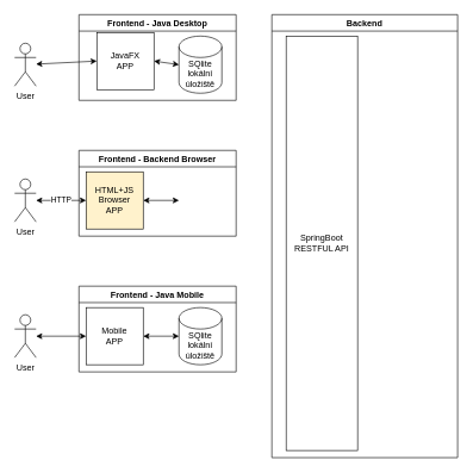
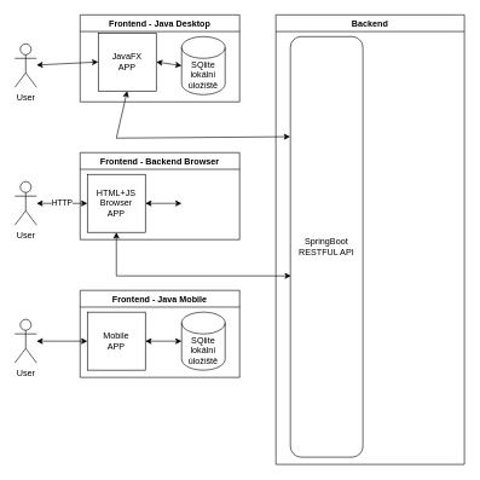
+ <mxCell id="3" value="" style="endArrow=classic;startArrow=classic;html=1;rounded=0;exitX=0.5;exitY=1;exitDx=0;exitDy=0;entryX=-0.004;entryY=0.238;entryDx=0;entryDy=0;entryPerimeter=0;" edge="1" parent="1" source="11" target="23"><mxGeometry width="50" height="50" relative="1" as="geometry"><mxPoint x="410" y="270" as="sourcePoint" /><mxPoint x="390" y="190" as="targetPoint" /><Array as="points"><mxPoint x="160" y="190" /></Array></mxGeometry></mxCell>
- <mxCell id="15" value="HTML+JS&lt;br&gt;Browser&lt;br&gt;APP" style="whiteSpace=wrap;html=1;aspect=fixed;fillColor=#fff2cc;" vertex="1" parent="14"><mxGeometry x="10" y="30" width="80" height="80" as="geometry" /></mxCell>
+ <mxCell id="15" value="HTML+JS&lt;br&gt;Browser&lt;br&gt;APP" style="whiteSpace=wrap;html=1;aspect=fixed;" vertex="1" parent="14"><mxGeometry x="10" y="30" width="80" height="80" as="geometry" /></mxCell>
- <mxCell id="23" value="SpringBoot&lt;br&gt;RESTFUL API" style="rounded=0;whiteSpace=wrap;html=1;" vertex="1" parent="22"><mxGeometry x="20" y="30" width="100" height="580" as="geometry" /></mxCell>
+ <mxCell id="23" value="SpringBoot&lt;br&gt;RESTFUL API" style="whiteSpace=wrap;html=1;rounded=1;" vertex="1" parent="22"><mxGeometry x="20" y="30" width="100" height="580" as="geometry" /></mxCell>
+ <mxCell id="7" value="" style="endArrow=classic;startArrow=classic;html=1;rounded=0;exitX=0.5;exitY=1;exitDx=0;exitDy=0;entryX=0.008;entryY=0.569;entryDx=0;entryDy=0;entryPerimeter=0;" edge="1" parent="1" source="15" target="23"><mxGeometry width="50" height="50" relative="1" as="geometry"><mxPoint x="240" y="110" as="sourcePoint" /><mxPoint x="390" y="183.208" as="targetPoint" /><Array as="points"><mxPoint x="160" y="380" /></Array></mxGeometry></mxCell>
